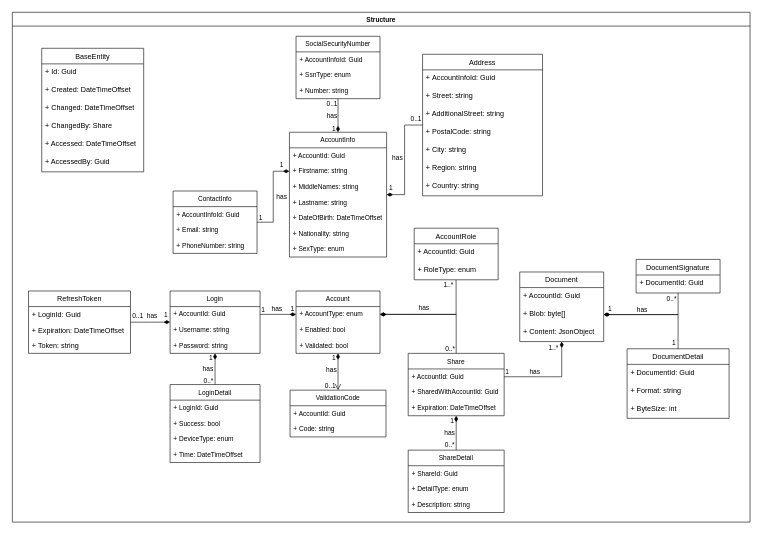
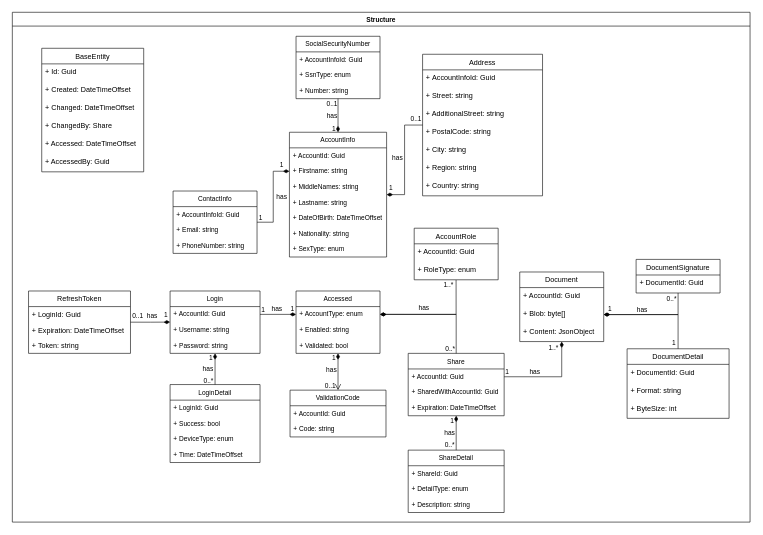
- <mxCell id="19" value="Account" style="swimlane;fontStyle=0;childLayout=stackLayout;horizontal=1;startSize=26;fillColor=none;horizontalStack=0;resizeParent=1;resizeParentMax=0;resizeLast=0;collapsible=1;marginBottom=0;labelBackgroundColor=none;fontSize=11;" parent="2" vertex="1"><mxGeometry x="473" y="464.67" width="140" height="104" as="geometry"><mxRectangle x="290" y="480" width="80" height="30" as="alternateBounds" /></mxGeometry></mxCell>
+ <mxCell id="19" value="Accessed" style="swimlane;fontStyle=0;childLayout=stackLayout;horizontal=1;startSize=26;fillColor=none;horizontalStack=0;resizeParent=1;resizeParentMax=0;resizeLast=0;collapsible=1;marginBottom=0;labelBackgroundColor=none;fontSize=11;" parent="2" vertex="1"><mxGeometry x="473" y="464.67" width="140" height="104" as="geometry"><mxRectangle x="290" y="480" width="80" height="30" as="alternateBounds" /></mxGeometry></mxCell>
- <mxCell id="21" value="+ Enabled: bool" style="text;strokeColor=none;fillColor=none;align=left;verticalAlign=top;spacingLeft=4;spacingRight=4;overflow=hidden;rotatable=0;points=[[0,0.5],[1,0.5]];portConstraint=eastwest;labelBackgroundColor=none;fontSize=11;" parent="19" vertex="1"><mxGeometry y="52" width="140" height="26" as="geometry" /></mxCell>
+ <mxCell id="21" value="+ Enabled: string" style="text;strokeColor=none;fillColor=none;align=left;verticalAlign=top;spacingLeft=4;spacingRight=4;overflow=hidden;rotatable=0;points=[[0,0.5],[1,0.5]];portConstraint=eastwest;labelBackgroundColor=none;fontSize=11;" parent="19" vertex="1"><mxGeometry y="52" width="140" height="26" as="geometry" /></mxCell>
